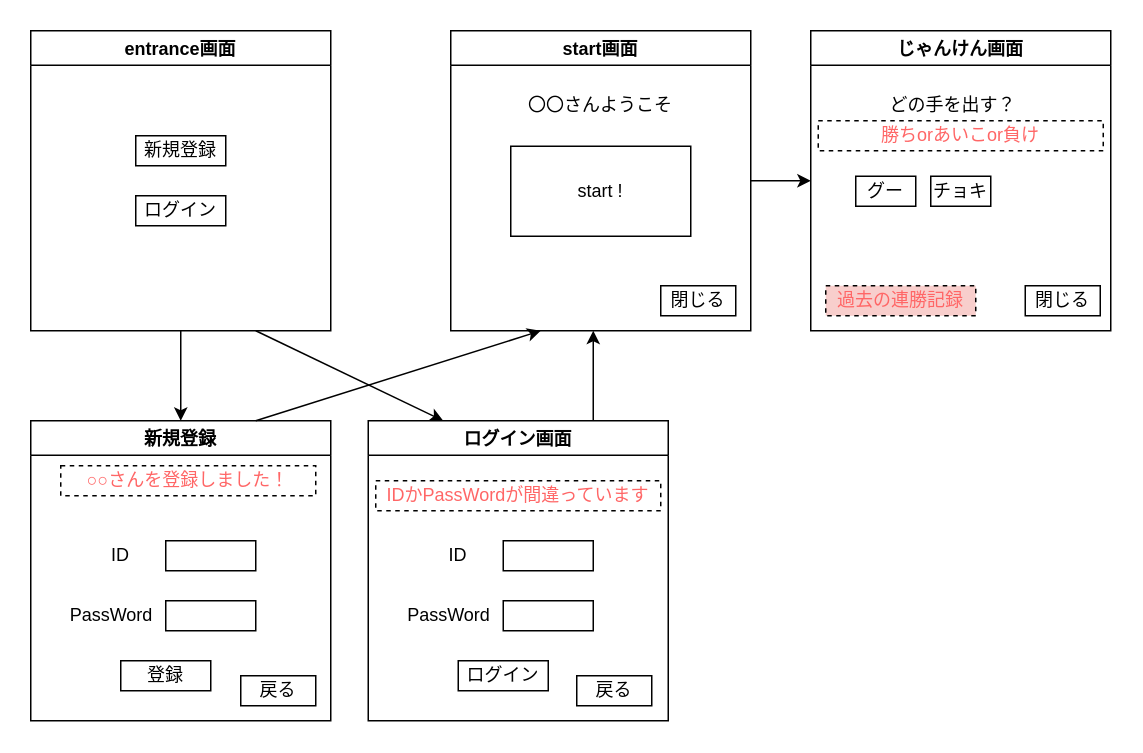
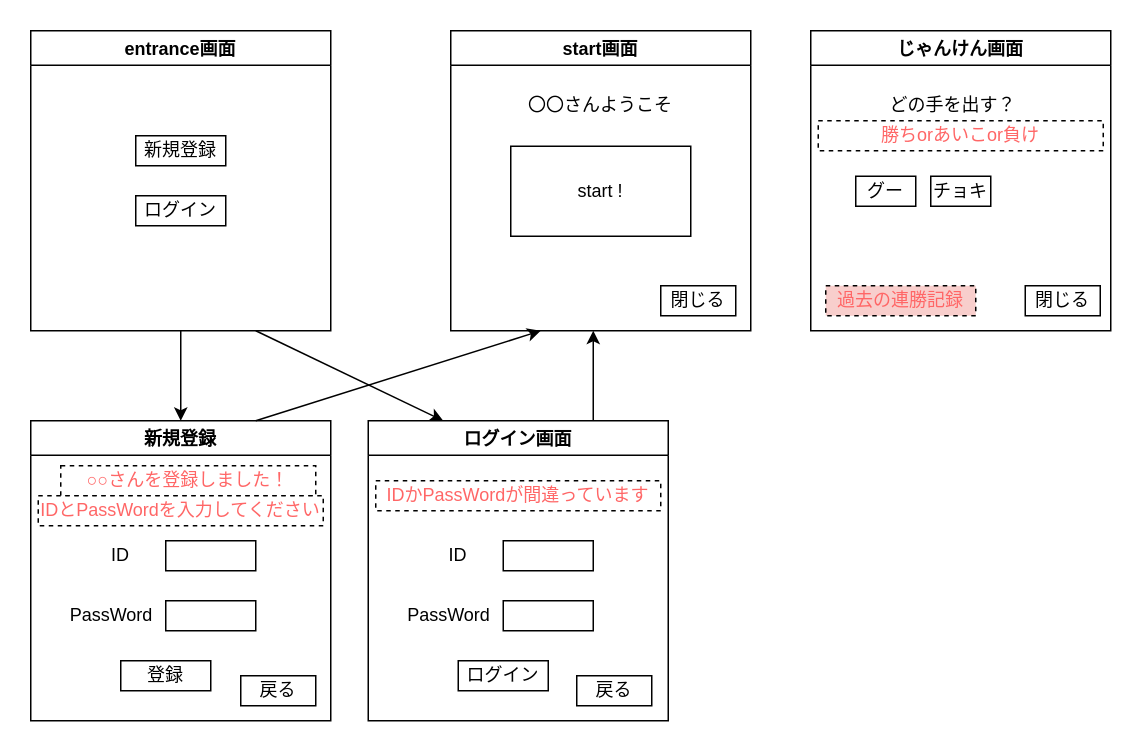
- <mxCell id="36" value="" style="endArrow=classic;html=1;fontColor=#FF6666;exitX=1;exitY=0.5;exitDx=0;exitDy=0;entryX=0;entryY=0.5;entryDx=0;entryDy=0;" edge="1" parent="1" source="2" target="29"><mxGeometry width="50" height="50" relative="1" as="geometry"><mxPoint x="610" y="320" as="sourcePoint" /><mxPoint x="660" y="270" as="targetPoint" /></mxGeometry></mxCell>
+ <mxCell id="28" value="IDとPassWordを入力してください" style="rounded=0;whiteSpace=wrap;html=1;dashed=1;fontColor=#FF6666;" vertex="1" parent="1"><mxGeometry x="25" y="330" width="190" height="20" as="geometry" /></mxCell>
